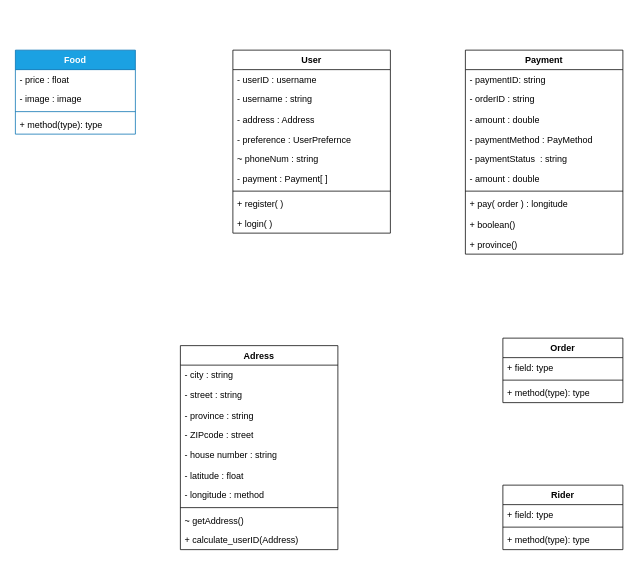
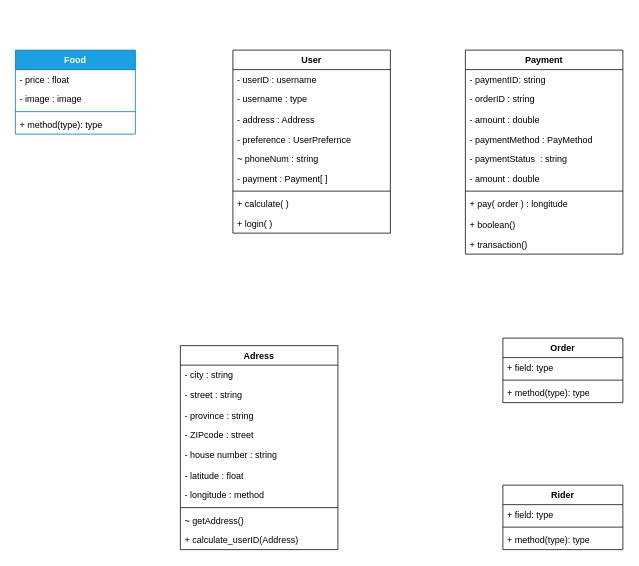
- <mxCell id="9" value="- username : string&lt;span style=&quot;white-space: pre;&quot;&gt;&#09;&lt;/span&gt;" style="text;strokeColor=none;fillColor=none;align=left;verticalAlign=top;spacingLeft=4;spacingRight=4;overflow=hidden;rotatable=0;points=[[0,0.5],[1,0.5]];portConstraint=eastwest;whiteSpace=wrap;html=1;" vertex="1" parent="7"><mxGeometry y="52" width="210" height="28" as="geometry" /></mxCell>
+ <mxCell id="9" value="- username : type&lt;span style=&quot;white-space: pre;&quot;&gt;&#09;&lt;/span&gt;" style="text;strokeColor=none;fillColor=none;align=left;verticalAlign=top;spacingLeft=4;spacingRight=4;overflow=hidden;rotatable=0;points=[[0,0.5],[1,0.5]];portConstraint=eastwest;whiteSpace=wrap;html=1;" vertex="1" parent="7"><mxGeometry y="52" width="210" height="28" as="geometry" /></mxCell>
- <mxCell id="15" value="&lt;div&gt;+ register( )&lt;/div&gt;" style="text;strokeColor=none;fillColor=none;align=left;verticalAlign=top;spacingLeft=4;spacingRight=4;overflow=hidden;rotatable=0;points=[[0,0.5],[1,0.5]];portConstraint=eastwest;whiteSpace=wrap;html=1;" vertex="1" parent="7"><mxGeometry y="192" width="210" height="26" as="geometry" /></mxCell>
+ <mxCell id="15" value="&lt;div&gt;+ calculate( )&lt;/div&gt;" style="text;strokeColor=none;fillColor=none;align=left;verticalAlign=top;spacingLeft=4;spacingRight=4;overflow=hidden;rotatable=0;points=[[0,0.5],[1,0.5]];portConstraint=eastwest;whiteSpace=wrap;html=1;" vertex="1" parent="7"><mxGeometry y="192" width="210" height="26" as="geometry" /></mxCell>
- <mxCell id="38" value="+ province()" style="text;strokeColor=none;fillColor=none;align=left;verticalAlign=top;spacingLeft=4;spacingRight=4;overflow=hidden;rotatable=0;points=[[0,0.5],[1,0.5]];portConstraint=eastwest;whiteSpace=wrap;html=1;" vertex="1" parent="28"><mxGeometry y="246" width="210" height="26" as="geometry" /></mxCell>
+ <mxCell id="38" value="+ transaction()" style="text;strokeColor=none;fillColor=none;align=left;verticalAlign=top;spacingLeft=4;spacingRight=4;overflow=hidden;rotatable=0;points=[[0,0.5],[1,0.5]];portConstraint=eastwest;whiteSpace=wrap;html=1;" vertex="1" parent="28"><mxGeometry y="246" width="210" height="26" as="geometry" /></mxCell>
